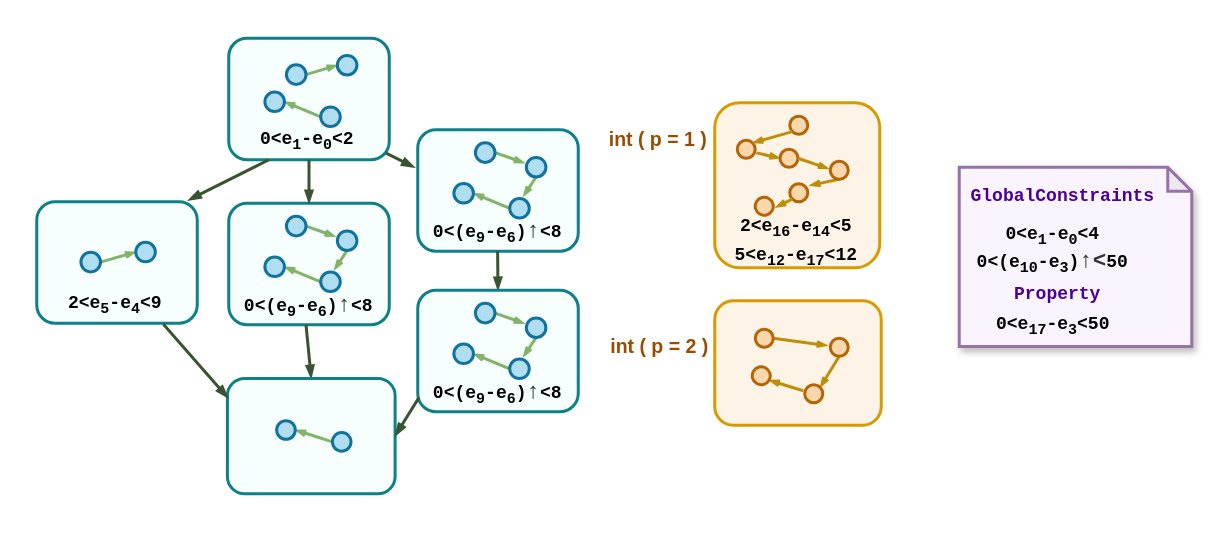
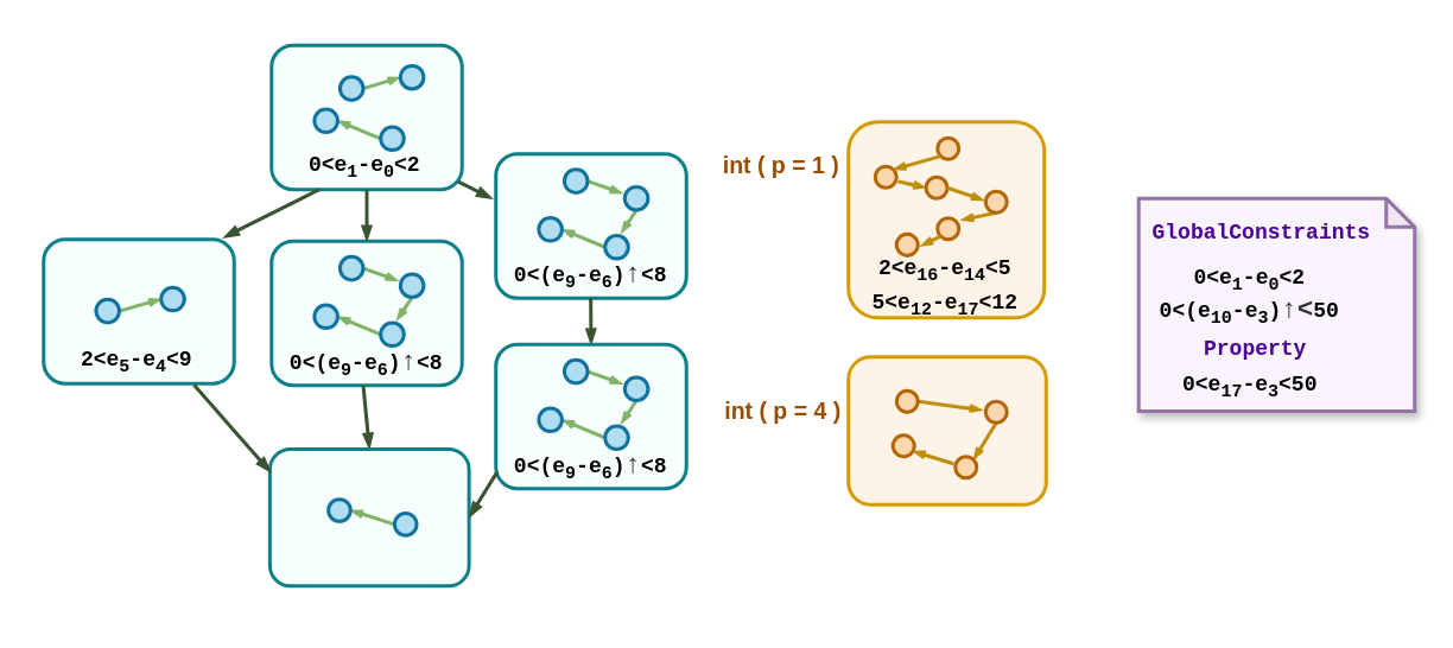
- <mxCell id="86" value="&lt;div&gt;&lt;b style=&quot;forced-color-adjust: none; color: rgb(0, 0, 0); font-family: Helvetica; font-size: 12px; font-style: normal; font-variant-ligatures: normal; font-variant-caps: normal; letter-spacing: normal; orphans: 2; text-indent: 0px; text-transform: none; widows: 2; word-spacing: 0px; -webkit-text-stroke-width: 0px; white-space: nowrap; text-decoration-thickness: initial; text-decoration-style: initial; text-decoration-color: initial;&quot;&gt;&lt;span style=&quot;forced-color-adjust: none; color: light-dark(rgb(0, 0, 0), rgb(255, 255, 255)); font-family: &amp;quot;Courier New&amp;quot;;&quot;&gt;&lt;b style=&quot;font-family: Helvetica;&quot;&gt;&lt;span style=&quot;color: light-dark(rgb(0, 0, 0), rgb(255, 255, 255)); font-family: &amp;quot;Courier New&amp;quot;;&quot;&gt;0&amp;lt;e&lt;/span&gt;&lt;sub style=&quot;color: light-dark(rgb(0, 0, 0), rgb(255, 255, 255)); font-family: &amp;quot;Courier New&amp;quot;; line-height: 13px;&quot;&gt;1&lt;/sub&gt;&lt;span style=&quot;color: light-dark(rgb(0, 0, 0), rgb(255, 255, 255)); font-family: &amp;quot;Courier New&amp;quot;;&quot;&gt;-e&lt;/span&gt;&lt;sub style=&quot;color: light-dark(rgb(0, 0, 0), rgb(255, 255, 255)); font-family: &amp;quot;Courier New&amp;quot;; line-height: 13px;&quot;&gt;0&lt;/sub&gt;&lt;span style=&quot;color: light-dark(rgb(0, 0, 0), rgb(255, 255, 255)); font-family: &amp;quot;Courier New&amp;quot;;&quot;&gt;&amp;lt;4&lt;/span&gt;&lt;/b&gt;&lt;/span&gt;&lt;/b&gt;&lt;/div&gt;&lt;b style=&quot;forced-color-adjust: none; color: rgb(0, 0, 0); font-family: Helvetica; font-size: 12px; font-style: normal; font-variant-ligatures: normal; font-variant-caps: normal; letter-spacing: normal; orphans: 2; text-indent: 0px; text-transform: none; widows: 2; word-spacing: 0px; -webkit-text-stroke-width: 0px; white-space: nowrap; text-decoration-thickness: initial; text-decoration-style: initial; text-decoration-color: initial;&quot;&gt;&lt;span style=&quot;forced-color-adjust: none; color: light-dark(rgb(0, 0, 0), rgb(255, 255, 255)); font-family: &amp;quot;Courier New&amp;quot;;&quot;&gt;0&amp;lt;(e&lt;/span&gt;&lt;sub style=&quot;forced-color-adjust: none; color: light-dark(rgb(0, 0, 0), rgb(255, 255, 255)); font-family: &amp;quot;Courier New&amp;quot;; line-height: 13px;&quot;&gt;10&lt;/sub&gt;&lt;span style=&quot;forced-color-adjust: none; color: light-dark(rgb(0, 0, 0), rgb(255, 255, 255)); font-family: &amp;quot;Courier New&amp;quot;;&quot;&gt;-e&lt;/span&gt;&lt;sub style=&quot;forced-color-adjust: none; color: light-dark(rgb(0, 0, 0), rgb(255, 255, 255)); font-family: &amp;quot;Courier New&amp;quot;; line-height: 13px;&quot;&gt;3&lt;/sub&gt;&lt;span style=&quot;forced-color-adjust: none; color: light-dark(rgb(0, 0, 0), rgb(255, 255, 255)); font-family: &amp;quot;Courier New&amp;quot;;&quot;&gt;)&lt;b style=&quot;color: rgb(51, 51, 51); font-size: 15px; text-wrap-mode: wrap;&quot;&gt;↑&amp;lt;&lt;/b&gt;50&lt;/span&gt;&lt;/b&gt;" style="text;whiteSpace=wrap;html=1;align=center;" vertex="1" parent="81"><mxGeometry x="8.83" y="29.586" width="106.755" height="49.31" as="geometry" /></mxCell>
+ <mxCell id="86" value="&lt;div&gt;&lt;b style=&quot;forced-color-adjust: none; color: rgb(0, 0, 0); font-family: Helvetica; font-size: 12px; font-style: normal; font-variant-ligatures: normal; font-variant-caps: normal; letter-spacing: normal; orphans: 2; text-indent: 0px; text-transform: none; widows: 2; word-spacing: 0px; -webkit-text-stroke-width: 0px; white-space: nowrap; text-decoration-thickness: initial; text-decoration-style: initial; text-decoration-color: initial;&quot;&gt;&lt;span style=&quot;forced-color-adjust: none; color: light-dark(rgb(0, 0, 0), rgb(255, 255, 255)); font-family: &amp;quot;Courier New&amp;quot;;&quot;&gt;&lt;b style=&quot;font-family: Helvetica;&quot;&gt;&lt;span style=&quot;color: light-dark(rgb(0, 0, 0), rgb(255, 255, 255)); font-family: &amp;quot;Courier New&amp;quot;;&quot;&gt;0&amp;lt;e&lt;/span&gt;&lt;sub style=&quot;color: light-dark(rgb(0, 0, 0), rgb(255, 255, 255)); font-family: &amp;quot;Courier New&amp;quot;; line-height: 13px;&quot;&gt;1&lt;/sub&gt;&lt;span style=&quot;color: light-dark(rgb(0, 0, 0), rgb(255, 255, 255)); font-family: &amp;quot;Courier New&amp;quot;;&quot;&gt;-e&lt;/span&gt;&lt;sub style=&quot;color: light-dark(rgb(0, 0, 0), rgb(255, 255, 255)); font-family: &amp;quot;Courier New&amp;quot;; line-height: 13px;&quot;&gt;0&lt;/sub&gt;&lt;span style=&quot;color: light-dark(rgb(0, 0, 0), rgb(255, 255, 255)); font-family: &amp;quot;Courier New&amp;quot;;&quot;&gt;&amp;lt;2&lt;/span&gt;&lt;/b&gt;&lt;/span&gt;&lt;/b&gt;&lt;/div&gt;&lt;b style=&quot;forced-color-adjust: none; color: rgb(0, 0, 0); font-family: Helvetica; font-size: 12px; font-style: normal; font-variant-ligatures: normal; font-variant-caps: normal; letter-spacing: normal; orphans: 2; text-indent: 0px; text-transform: none; widows: 2; word-spacing: 0px; -webkit-text-stroke-width: 0px; white-space: nowrap; text-decoration-thickness: initial; text-decoration-style: initial; text-decoration-color: initial;&quot;&gt;&lt;span style=&quot;forced-color-adjust: none; color: light-dark(rgb(0, 0, 0), rgb(255, 255, 255)); font-family: &amp;quot;Courier New&amp;quot;;&quot;&gt;0&amp;lt;(e&lt;/span&gt;&lt;sub style=&quot;forced-color-adjust: none; color: light-dark(rgb(0, 0, 0), rgb(255, 255, 255)); font-family: &amp;quot;Courier New&amp;quot;; line-height: 13px;&quot;&gt;10&lt;/sub&gt;&lt;span style=&quot;forced-color-adjust: none; color: light-dark(rgb(0, 0, 0), rgb(255, 255, 255)); font-family: &amp;quot;Courier New&amp;quot;;&quot;&gt;-e&lt;/span&gt;&lt;sub style=&quot;forced-color-adjust: none; color: light-dark(rgb(0, 0, 0), rgb(255, 255, 255)); font-family: &amp;quot;Courier New&amp;quot;; line-height: 13px;&quot;&gt;3&lt;/sub&gt;&lt;span style=&quot;forced-color-adjust: none; color: light-dark(rgb(0, 0, 0), rgb(255, 255, 255)); font-family: &amp;quot;Courier New&amp;quot;;&quot;&gt;)&lt;b style=&quot;color: rgb(51, 51, 51); font-size: 15px; text-wrap-mode: wrap;&quot;&gt;↑&amp;lt;&lt;/b&gt;50&lt;/span&gt;&lt;/b&gt;" style="text;whiteSpace=wrap;html=1;align=center;" vertex="1" parent="81"><mxGeometry x="8.83" y="29.586" width="106.755" height="49.31" as="geometry" /></mxCell>
- <mxCell id="88" value="&lt;font size=&quot;1&quot; style=&quot;color: rgb(153, 76, 0);&quot;&gt;&lt;b style=&quot;font-size: 13px;&quot;&gt;int ( p = 2 )&lt;/b&gt;&lt;/font&gt;" style="text;html=1;align=center;verticalAlign=middle;resizable=0;points=[];autosize=1;strokeColor=none;fillColor=none;" vertex="1" parent="1"><mxGeometry x="397.5" y="216" width="83" height="28" as="geometry" /></mxCell>
+ <mxCell id="88" value="&lt;font size=&quot;1&quot; style=&quot;color: rgb(153, 76, 0);&quot;&gt;&lt;b style=&quot;font-size: 13px;&quot;&gt;int ( p = 4 )&lt;/b&gt;&lt;/font&gt;" style="text;html=1;align=center;verticalAlign=middle;resizable=0;points=[];autosize=1;strokeColor=none;fillColor=none;" vertex="1" parent="1"><mxGeometry x="397.5" y="216" width="83" height="28" as="geometry" /></mxCell>
